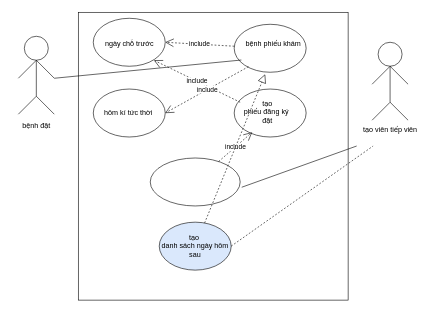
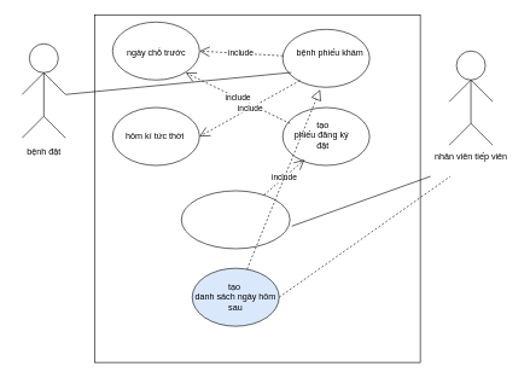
- <mxCell id="21" value="tạo viên tiếp viên&lt;div&gt;&lt;br&gt;&lt;/div&gt;" style="text;html=1;align=center;verticalAlign=middle;resizable=0;points=[];autosize=1;strokeColor=none;fillColor=none;" vertex="1" parent="1"><mxGeometry x="590" y="203" width="120" height="40" as="geometry" /></mxCell>
+ <mxCell id="21" value="nhân viên tiếp viên&lt;div&gt;&lt;br&gt;&lt;/div&gt;" style="text;html=1;align=center;verticalAlign=middle;resizable=0;points=[];autosize=1;strokeColor=none;fillColor=none;" vertex="1" parent="1"><mxGeometry x="590" y="203" width="120" height="40" as="geometry" /></mxCell>
